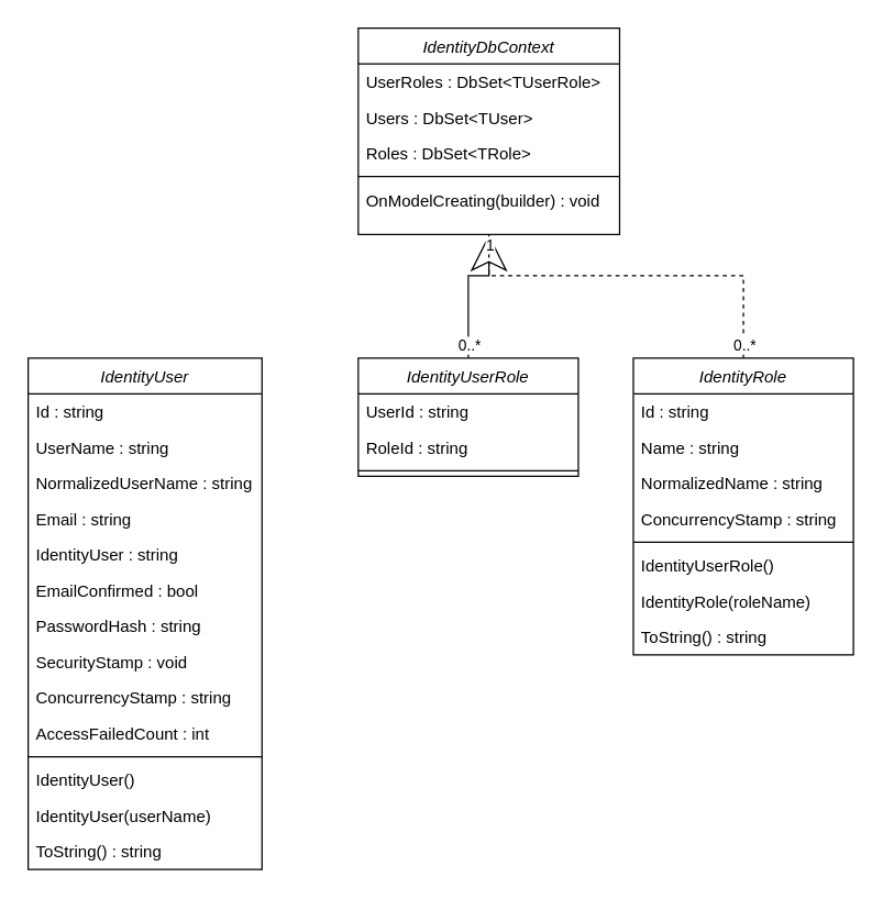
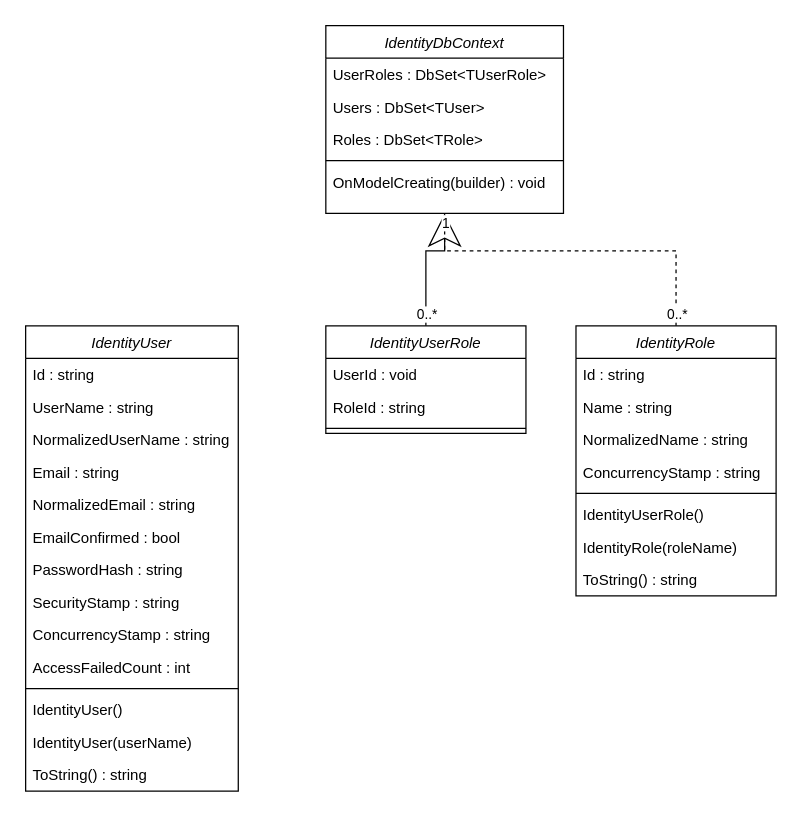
- <mxCell id="27" value="UserId : string" style="text;align=left;verticalAlign=top;spacingLeft=4;spacingRight=4;overflow=hidden;rotatable=0;points=[[0,0.5],[1,0.5]];portConstraint=eastwest;" parent="26" vertex="1"><mxGeometry y="26" width="160" height="26" as="geometry" /></mxCell>
+ <mxCell id="27" value="UserId : void" style="text;align=left;verticalAlign=top;spacingLeft=4;spacingRight=4;overflow=hidden;rotatable=0;points=[[0,0.5],[1,0.5]];portConstraint=eastwest;" parent="26" vertex="1"><mxGeometry y="26" width="160" height="26" as="geometry" /></mxCell>
- <mxCell id="7" value="IdentityUser : string" style="text;align=left;verticalAlign=top;spacingLeft=4;spacingRight=4;overflow=hidden;rotatable=0;points=[[0,0.5],[1,0.5]];portConstraint=eastwest;rounded=0;shadow=0;html=0;" parent="2" vertex="1"><mxGeometry y="130" width="170" height="26" as="geometry" /></mxCell>
+ <mxCell id="7" value="NormalizedEmail : string" style="text;align=left;verticalAlign=top;spacingLeft=4;spacingRight=4;overflow=hidden;rotatable=0;points=[[0,0.5],[1,0.5]];portConstraint=eastwest;rounded=0;shadow=0;html=0;" parent="2" vertex="1"><mxGeometry y="130" width="170" height="26" as="geometry" /></mxCell>
- <mxCell id="10" value="SecurityStamp : void" style="text;align=left;verticalAlign=top;spacingLeft=4;spacingRight=4;overflow=hidden;rotatable=0;points=[[0,0.5],[1,0.5]];portConstraint=eastwest;rounded=0;shadow=0;html=0;" parent="2" vertex="1"><mxGeometry y="208" width="170" height="26" as="geometry" /></mxCell>
+ <mxCell id="10" value="SecurityStamp : string" style="text;align=left;verticalAlign=top;spacingLeft=4;spacingRight=4;overflow=hidden;rotatable=0;points=[[0,0.5],[1,0.5]];portConstraint=eastwest;rounded=0;shadow=0;html=0;" parent="2" vertex="1"><mxGeometry y="208" width="170" height="26" as="geometry" /></mxCell>
